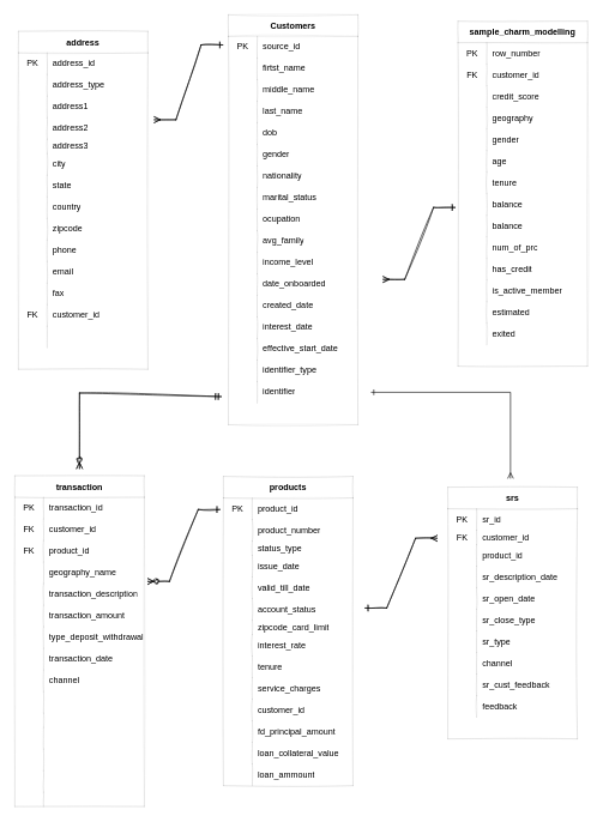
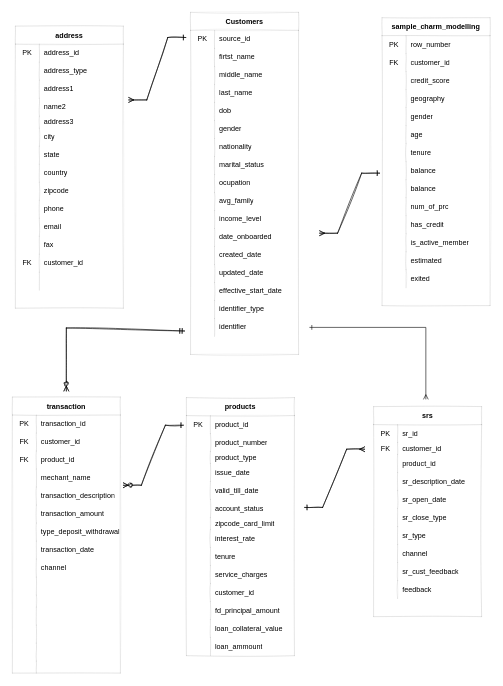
- <mxCell id="66" value="address2" style="shape=partialRectangle;html=1;whiteSpace=wrap;connectable=0;fillColor=none;top=0;left=0;bottom=0;right=0;align=left;spacingLeft=6;overflow=hidden;strokeWidth=0;sketch=1;" parent="64" vertex="1"><mxGeometry x="40" width="140" height="30" as="geometry"><mxRectangle width="140" height="30" as="alternateBounds" /></mxGeometry></mxCell>
+ <mxCell id="66" value="name2" style="shape=partialRectangle;html=1;whiteSpace=wrap;connectable=0;fillColor=none;top=0;left=0;bottom=0;right=0;align=left;spacingLeft=6;overflow=hidden;strokeWidth=0;sketch=1;" parent="64" vertex="1"><mxGeometry x="40" width="140" height="30" as="geometry"><mxRectangle width="140" height="30" as="alternateBounds" /></mxGeometry></mxCell>
- <mxCell id="44" value="interest_date" style="shape=partialRectangle;html=1;whiteSpace=wrap;connectable=0;fillColor=none;top=0;left=0;bottom=0;right=0;align=left;spacingLeft=6;overflow=hidden;strokeWidth=0;sketch=1;" parent="42" vertex="1"><mxGeometry x="40" width="140" height="30" as="geometry"><mxRectangle width="140" height="30" as="alternateBounds" /></mxGeometry></mxCell>
+ <mxCell id="44" value="updated_date" style="shape=partialRectangle;html=1;whiteSpace=wrap;connectable=0;fillColor=none;top=0;left=0;bottom=0;right=0;align=left;spacingLeft=6;overflow=hidden;strokeWidth=0;sketch=1;" parent="42" vertex="1"><mxGeometry x="40" width="140" height="30" as="geometry"><mxRectangle width="140" height="30" as="alternateBounds" /></mxGeometry></mxCell>
- <mxCell id="149" value="status_type" style="shape=partialRectangle;html=1;whiteSpace=wrap;connectable=0;fillColor=none;top=0;left=0;bottom=0;right=0;align=left;spacingLeft=6;overflow=hidden;strokeWidth=0;sketch=1;" parent="147" vertex="1"><mxGeometry x="40" width="140" height="20" as="geometry"><mxRectangle width="140" height="20" as="alternateBounds" /></mxGeometry></mxCell>
+ <mxCell id="149" value="product_type" style="shape=partialRectangle;html=1;whiteSpace=wrap;connectable=0;fillColor=none;top=0;left=0;bottom=0;right=0;align=left;spacingLeft=6;overflow=hidden;strokeWidth=0;sketch=1;" parent="147" vertex="1"><mxGeometry x="40" width="140" height="20" as="geometry"><mxRectangle width="140" height="20" as="alternateBounds" /></mxGeometry></mxCell>
- <mxCell id="195" value="geography_name" style="shape=partialRectangle;html=1;whiteSpace=wrap;connectable=0;fillColor=none;top=0;left=0;bottom=0;right=0;align=left;spacingLeft=6;overflow=hidden;strokeWidth=0;sketch=1;" parent="193" vertex="1"><mxGeometry x="40" width="140" height="30" as="geometry"><mxRectangle width="140" height="30" as="alternateBounds" /></mxGeometry></mxCell>
+ <mxCell id="195" value="mechant_name" style="shape=partialRectangle;html=1;whiteSpace=wrap;connectable=0;fillColor=none;top=0;left=0;bottom=0;right=0;align=left;spacingLeft=6;overflow=hidden;strokeWidth=0;sketch=1;" parent="193" vertex="1"><mxGeometry x="40" width="140" height="30" as="geometry"><mxRectangle width="140" height="30" as="alternateBounds" /></mxGeometry></mxCell>
